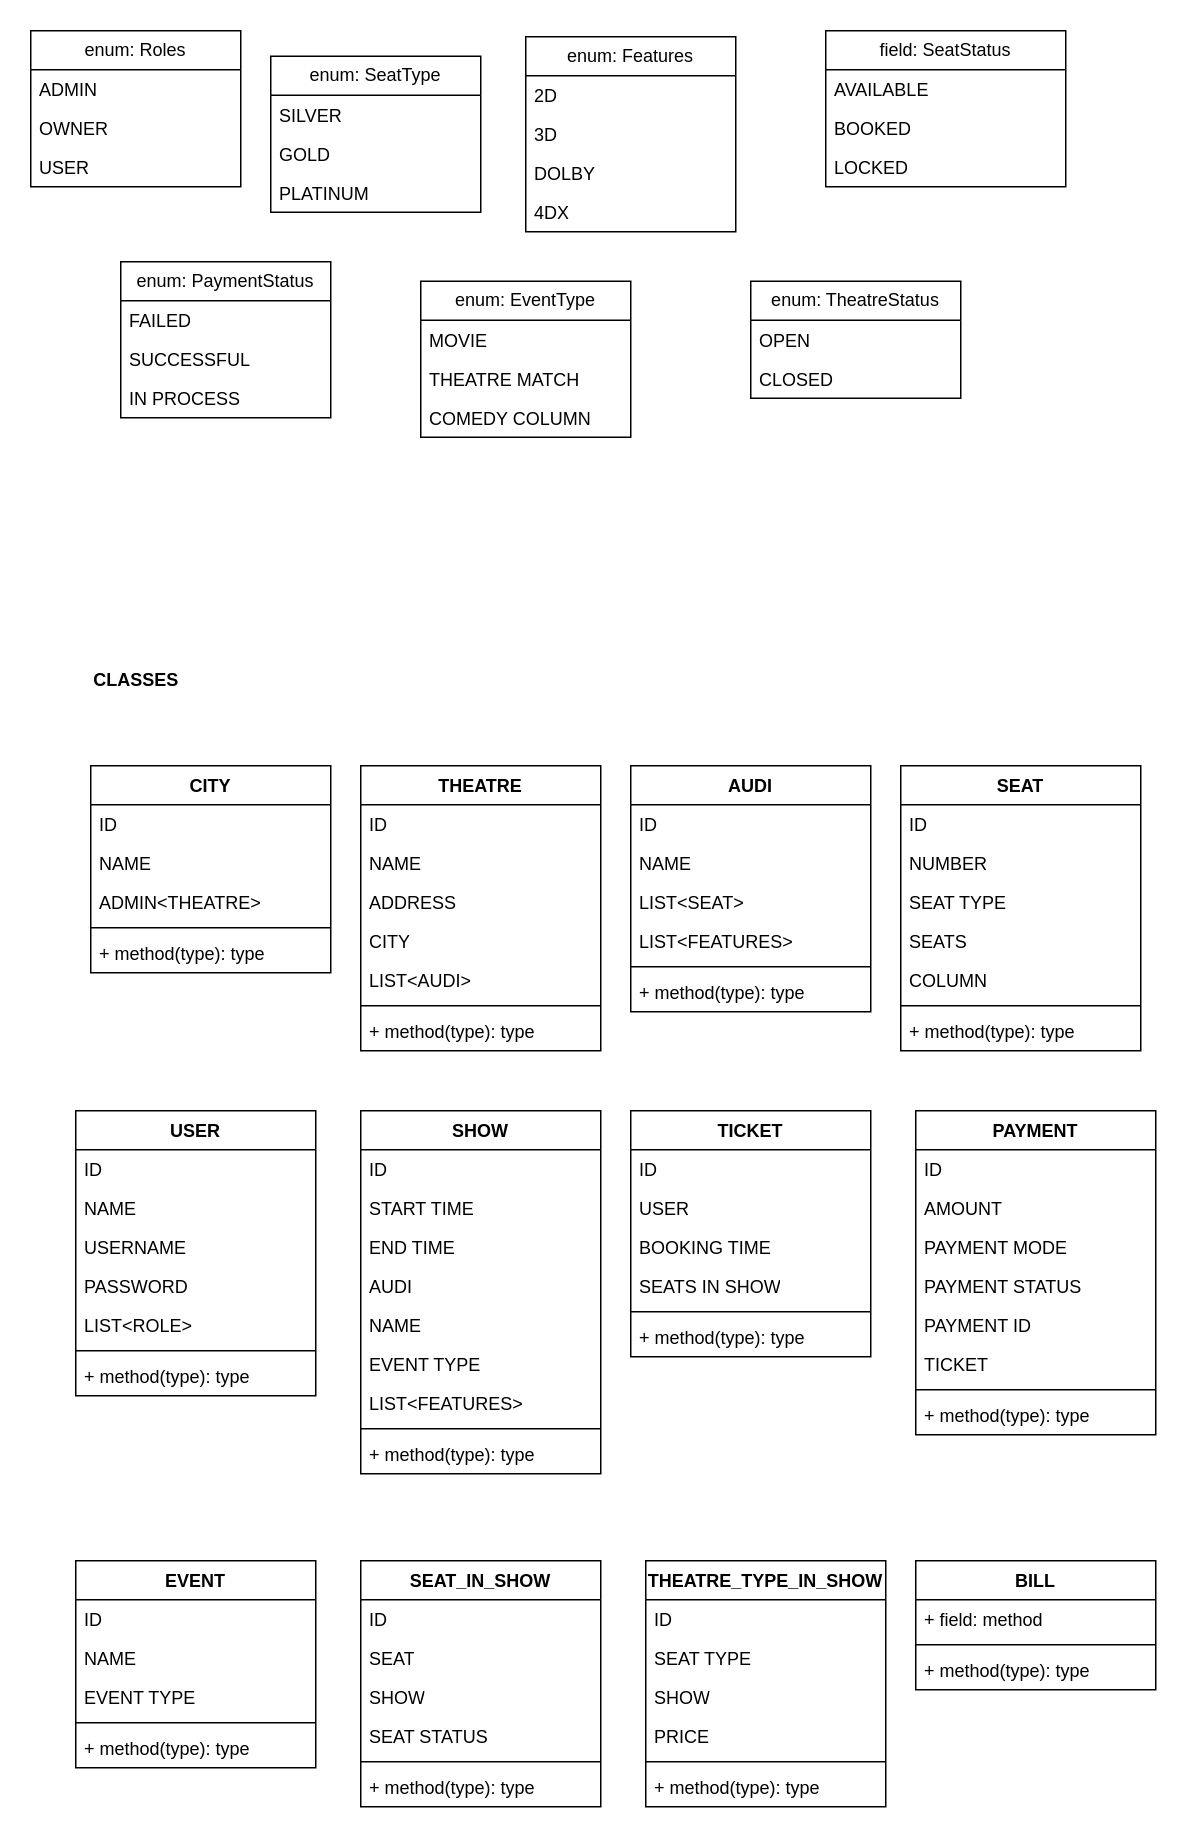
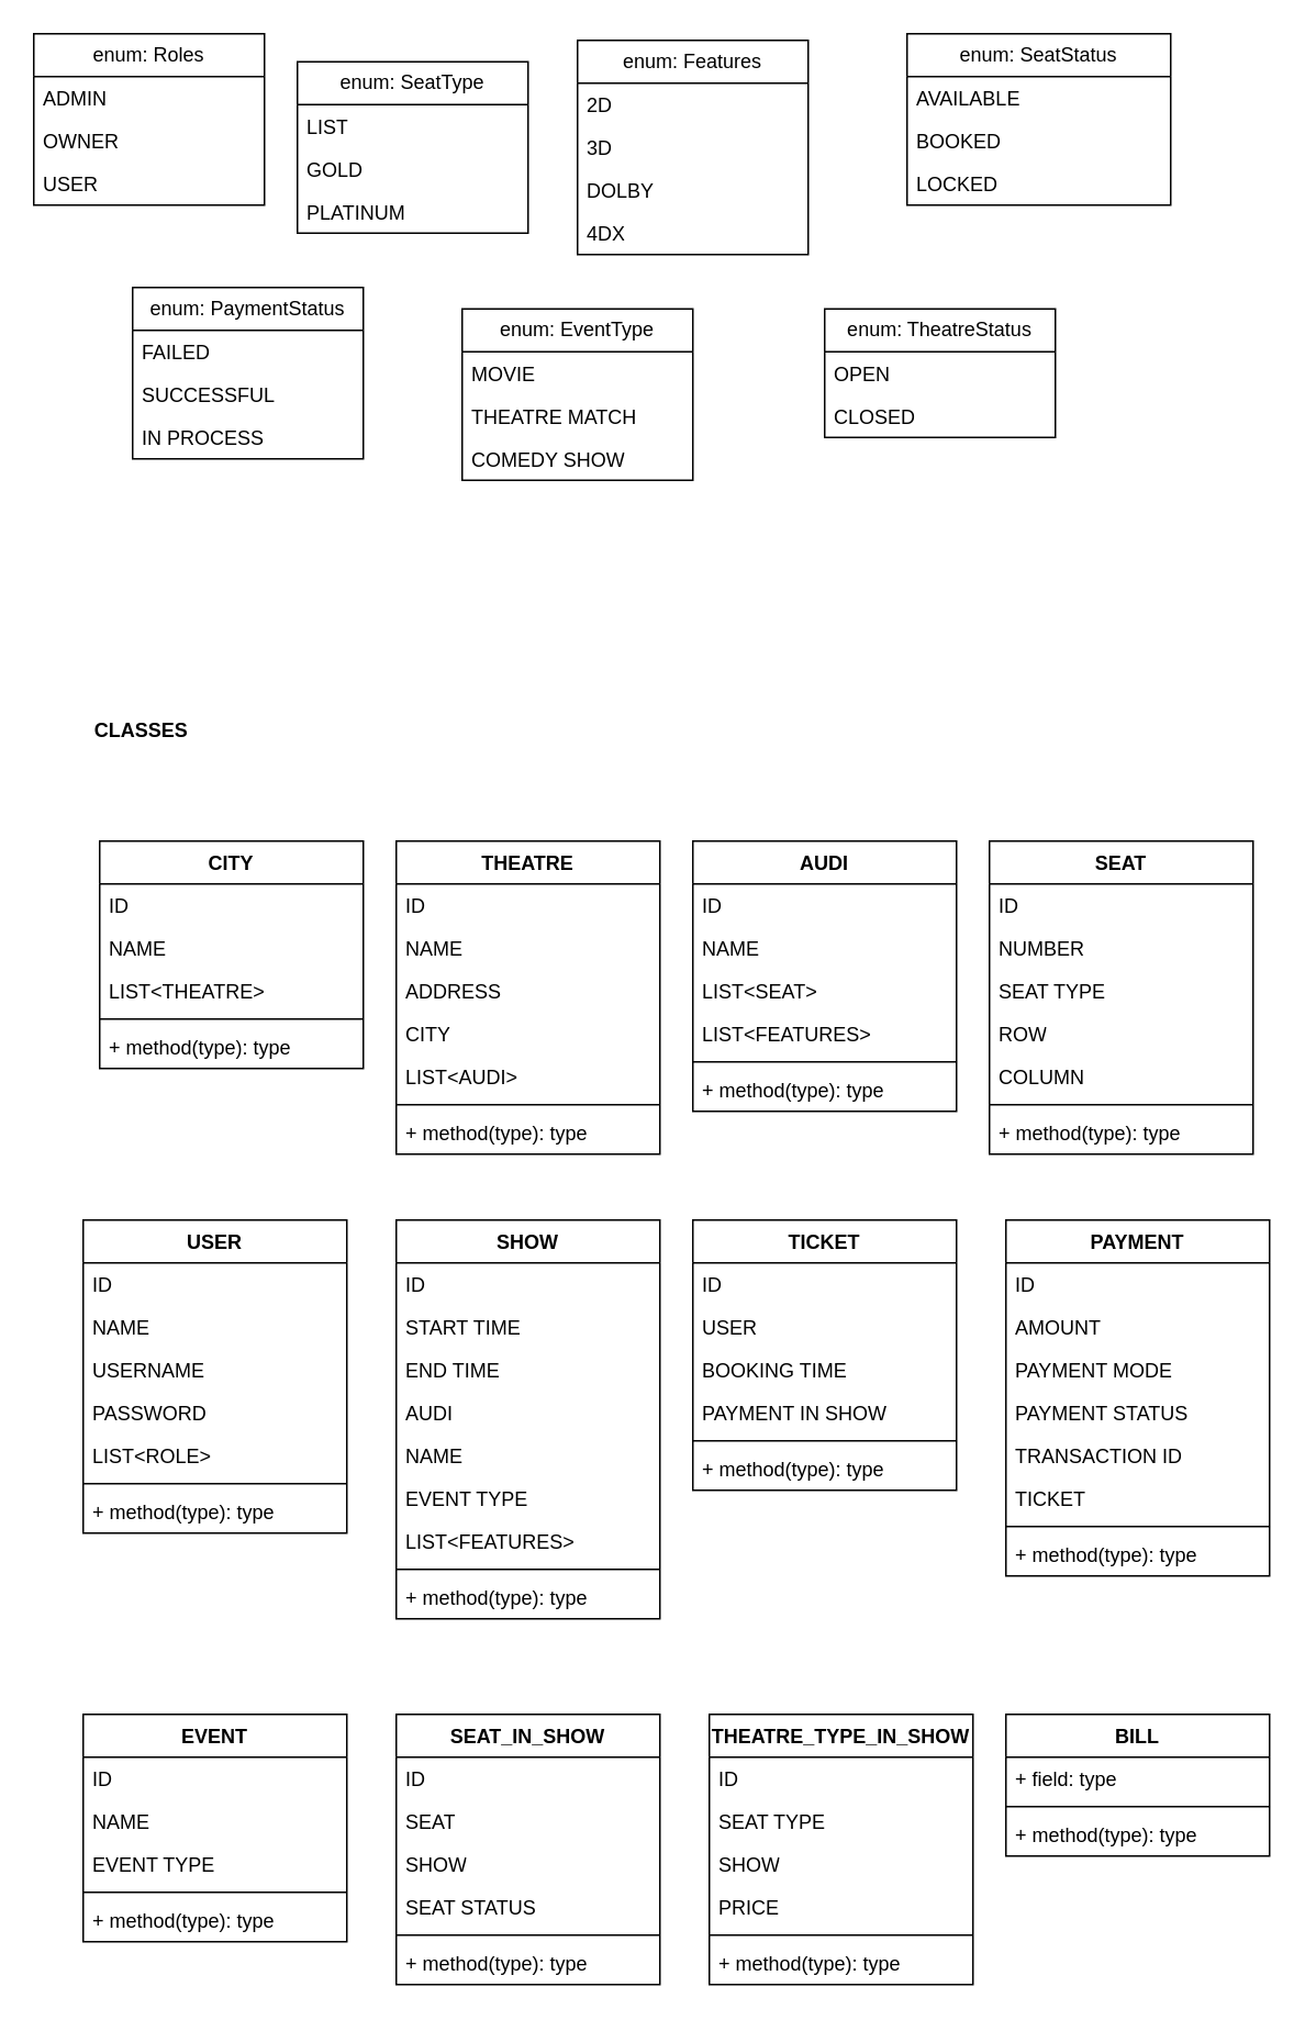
- <mxCell id="19" value="field: SeatStatus" style="swimlane;fontStyle=0;childLayout=stackLayout;horizontal=1;startSize=26;fillColor=none;horizontalStack=0;resizeParent=1;resizeParentMax=0;resizeLast=0;collapsible=1;marginBottom=0;whiteSpace=wrap;html=1;" vertex="1" parent="1"><mxGeometry x="550" y="20" width="160" height="104" as="geometry" /></mxCell>
+ <mxCell id="19" value="enum: SeatStatus" style="swimlane;fontStyle=0;childLayout=stackLayout;horizontal=1;startSize=26;fillColor=none;horizontalStack=0;resizeParent=1;resizeParentMax=0;resizeLast=0;collapsible=1;marginBottom=0;whiteSpace=wrap;html=1;" vertex="1" parent="1"><mxGeometry x="550" y="20" width="160" height="104" as="geometry" /></mxCell>
- <mxCell id="11" value="SILVER" style="text;strokeColor=none;fillColor=none;align=left;verticalAlign=top;spacingLeft=4;spacingRight=4;overflow=hidden;rotatable=0;points=[[0,0.5],[1,0.5]];portConstraint=eastwest;whiteSpace=wrap;html=1;" vertex="1" parent="10"><mxGeometry y="26" width="140" height="26" as="geometry" /></mxCell>
+ <mxCell id="11" value="LIST" style="text;strokeColor=none;fillColor=none;align=left;verticalAlign=top;spacingLeft=4;spacingRight=4;overflow=hidden;rotatable=0;points=[[0,0.5],[1,0.5]];portConstraint=eastwest;whiteSpace=wrap;html=1;" vertex="1" parent="10"><mxGeometry y="26" width="140" height="26" as="geometry" /></mxCell>
- <mxCell id="30" value="COMEDY COLUMN" style="text;strokeColor=none;fillColor=none;align=left;verticalAlign=top;spacingLeft=4;spacingRight=4;overflow=hidden;rotatable=0;points=[[0,0.5],[1,0.5]];portConstraint=eastwest;whiteSpace=wrap;html=1;" vertex="1" parent="27"><mxGeometry y="78" width="140" height="26" as="geometry" /></mxCell>
+ <mxCell id="30" value="COMEDY SHOW" style="text;strokeColor=none;fillColor=none;align=left;verticalAlign=top;spacingLeft=4;spacingRight=4;overflow=hidden;rotatable=0;points=[[0,0.5],[1,0.5]];portConstraint=eastwest;whiteSpace=wrap;html=1;" vertex="1" parent="27"><mxGeometry y="78" width="140" height="26" as="geometry" /></mxCell>
- <mxCell id="113" value="CLASSES" style="text;align=center;fontStyle=1;verticalAlign=middle;spacingLeft=3;spacingRight=3;strokeColor=none;rotatable=0;points=[[0,0.5],[1,0.5]];portConstraint=eastwest;html=1;" vertex="1" parent="1"><mxGeometry x="50" y="440" width="80" height="26" as="geometry" /></mxCell>
+ <mxCell id="113" value="CLASSES" style="text;align=center;fontStyle=1;verticalAlign=middle;spacingLeft=3;spacingRight=3;strokeColor=none;rotatable=0;points=[[0,0.5],[1,0.5]];portConstraint=eastwest;html=1;" vertex="1" parent="1"><mxGeometry x="45" y="430" width="80" height="26" as="geometry" /></mxCell>
- <mxCell id="37" value="ADMIN&amp;lt;THEATRE&amp;gt;" style="text;strokeColor=none;fillColor=none;align=left;verticalAlign=top;spacingLeft=4;spacingRight=4;overflow=hidden;rotatable=0;points=[[0,0.5],[1,0.5]];portConstraint=eastwest;whiteSpace=wrap;html=1;" vertex="1" parent="34"><mxGeometry y="78" width="160" height="26" as="geometry" /></mxCell>
+ <mxCell id="37" value="LIST&amp;lt;THEATRE&amp;gt;" style="text;strokeColor=none;fillColor=none;align=left;verticalAlign=top;spacingLeft=4;spacingRight=4;overflow=hidden;rotatable=0;points=[[0,0.5],[1,0.5]];portConstraint=eastwest;whiteSpace=wrap;html=1;" vertex="1" parent="34"><mxGeometry y="78" width="160" height="26" as="geometry" /></mxCell>
- <mxCell id="51" value="SEATS" style="text;strokeColor=none;fillColor=none;align=left;verticalAlign=top;spacingLeft=4;spacingRight=4;overflow=hidden;rotatable=0;points=[[0,0.5],[1,0.5]];portConstraint=eastwest;whiteSpace=wrap;html=1;" vertex="1" parent="47"><mxGeometry y="104" width="160" height="26" as="geometry" /></mxCell>
+ <mxCell id="51" value="ROW" style="text;strokeColor=none;fillColor=none;align=left;verticalAlign=top;spacingLeft=4;spacingRight=4;overflow=hidden;rotatable=0;points=[[0,0.5],[1,0.5]];portConstraint=eastwest;whiteSpace=wrap;html=1;" vertex="1" parent="47"><mxGeometry y="104" width="160" height="26" as="geometry" /></mxCell>
- <mxCell id="69" value="SEATS IN SHOW" style="text;strokeColor=none;fillColor=none;align=left;verticalAlign=top;spacingLeft=4;spacingRight=4;overflow=hidden;rotatable=0;points=[[0,0.5],[1,0.5]];portConstraint=eastwest;whiteSpace=wrap;html=1;" vertex="1" parent="65"><mxGeometry y="104" width="160" height="26" as="geometry" /></mxCell>
+ <mxCell id="69" value="PAYMENT IN SHOW" style="text;strokeColor=none;fillColor=none;align=left;verticalAlign=top;spacingLeft=4;spacingRight=4;overflow=hidden;rotatable=0;points=[[0,0.5],[1,0.5]];portConstraint=eastwest;whiteSpace=wrap;html=1;" vertex="1" parent="65"><mxGeometry y="104" width="160" height="26" as="geometry" /></mxCell>
- <mxCell id="85" value="PAYMENT ID" style="text;strokeColor=none;fillColor=none;align=left;verticalAlign=top;spacingLeft=4;spacingRight=4;overflow=hidden;rotatable=0;points=[[0,0.5],[1,0.5]];portConstraint=eastwest;whiteSpace=wrap;html=1;" vertex="1" parent="80"><mxGeometry y="130" width="160" height="26" as="geometry" /></mxCell>
+ <mxCell id="85" value="TRANSACTION ID" style="text;strokeColor=none;fillColor=none;align=left;verticalAlign=top;spacingLeft=4;spacingRight=4;overflow=hidden;rotatable=0;points=[[0,0.5],[1,0.5]];portConstraint=eastwest;whiteSpace=wrap;html=1;" vertex="1" parent="80"><mxGeometry y="130" width="160" height="26" as="geometry" /></mxCell>
- <mxCell id="96" value="+ field: method" style="text;strokeColor=none;fillColor=none;align=left;verticalAlign=top;spacingLeft=4;spacingRight=4;overflow=hidden;rotatable=0;points=[[0,0.5],[1,0.5]];portConstraint=eastwest;whiteSpace=wrap;html=1;" vertex="1" parent="95"><mxGeometry y="26" width="160" height="26" as="geometry" /></mxCell>
+ <mxCell id="96" value="+ field: type" style="text;strokeColor=none;fillColor=none;align=left;verticalAlign=top;spacingLeft=4;spacingRight=4;overflow=hidden;rotatable=0;points=[[0,0.5],[1,0.5]];portConstraint=eastwest;whiteSpace=wrap;html=1;" vertex="1" parent="95"><mxGeometry y="26" width="160" height="26" as="geometry" /></mxCell>
